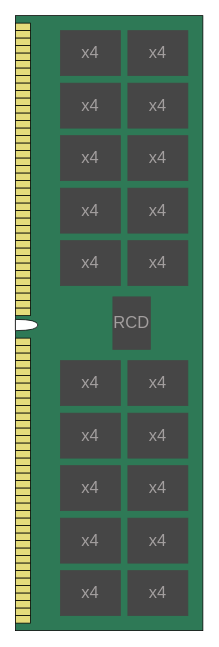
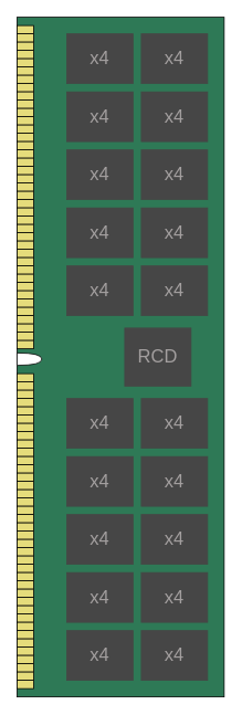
- <mxCell id="101" value="&lt;span style=&quot;color: rgb(163, 159, 159); font-size: 22px;&quot;&gt;RCD&lt;/span&gt;" style="rounded=0;whiteSpace=wrap;html=1;strokeColor=#454744;fillColor=#464646;direction=south;" vertex="1" parent="1"><mxGeometry x="150" y="395" width="50" height="70" as="geometry" /></mxCell>
+ <mxCell id="101" value="&lt;span style=&quot;color: rgb(163, 159, 159); font-size: 22px;&quot;&gt;RCD&lt;/span&gt;" style="rounded=0;whiteSpace=wrap;html=1;strokeColor=#454744;fillColor=#464646;direction=south;" vertex="1" parent="1"><mxGeometry x="150" y="395" width="80" height="70" as="geometry" /></mxCell>
